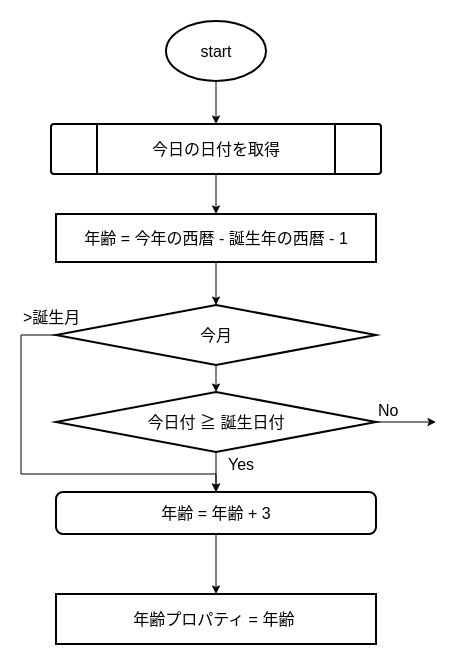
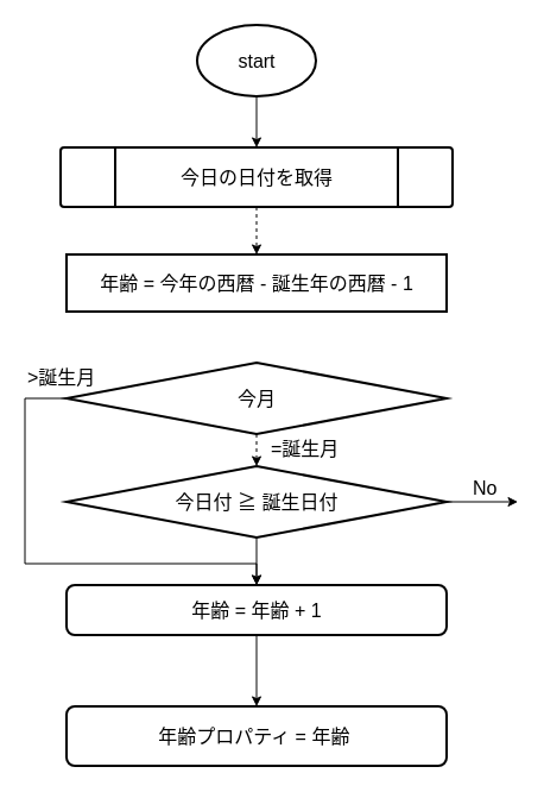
- <mxCell id="13" value="" style="edgeStyle=orthogonalEdgeStyle;rounded=0;orthogonalLoop=1;jettySize=auto;html=1;fontSize=16;fontColor=#000000;entryX=0.5;entryY=0;entryDx=0;entryDy=0;exitX=0.5;exitY=1;exitDx=0;exitDy=0;" edge="1" parent="1" source="20" target="3"><mxGeometry relative="1" as="geometry"><mxPoint x="215.786" y="141.5" as="sourcePoint" /><mxPoint x="225.5" y="314.5" as="targetPoint" /></mxGeometry></mxCell>
+ <mxCell id="13" value="" style="edgeStyle=orthogonalEdgeStyle;rounded=0;orthogonalLoop=1;jettySize=auto;html=1;fontSize=16;fontColor=#000000;entryX=0.5;entryY=0;entryDx=0;entryDy=0;exitX=0.5;exitY=1;exitDx=0;exitDy=0;dashed=1;" edge="1" parent="1" source="20" target="3"><mxGeometry relative="1" as="geometry"><mxPoint x="215.786" y="141.5" as="sourcePoint" /><mxPoint x="225.5" y="314.5" as="targetPoint" /></mxGeometry></mxCell>
- <mxCell id="2" value="" style="edgeStyle=orthogonalEdgeStyle;rounded=0;orthogonalLoop=1;jettySize=auto;html=1;fontSize=16;fontColor=#000000;entryX=0.5;entryY=0;entryDx=0;entryDy=0;entryPerimeter=0;" edge="1" parent="1" source="3" target="5"><mxGeometry relative="1" as="geometry"><mxPoint x="215.5" y="341.5" as="targetPoint" /></mxGeometry></mxCell>
- <mxCell id="8" value="" style="endArrow=classic;html=1;fontSize=16;fontColor=#000000;exitX=0.5;exitY=1;exitDx=0;exitDy=0;exitPerimeter=0;entryX=0.5;entryY=0;entryDx=0;entryDy=0;entryPerimeter=0;" edge="1" parent="1" source="5" target="7"><mxGeometry width="50" height="50" relative="1" as="geometry"><mxPoint x="-154.5" y="311.5" as="sourcePoint" /><mxPoint x="-104.5" y="261.5" as="targetPoint" /></mxGeometry></mxCell>
+ <mxCell id="8" value="" style="endArrow=classic;html=1;fontSize=16;fontColor=#000000;exitX=0.5;exitY=1;exitDx=0;exitDy=0;exitPerimeter=0;entryX=0.5;entryY=0;entryDx=0;entryDy=0;entryPerimeter=0;dashed=1;" edge="1" parent="1" source="5" target="7"><mxGeometry width="50" height="50" relative="1" as="geometry"><mxPoint x="-154.5" y="311.5" as="sourcePoint" /><mxPoint x="-104.5" y="261.5" as="targetPoint" /></mxGeometry></mxCell>
+ <mxCell id="11" value="=誕生月" style="text;html=1;resizable=0;points=[];autosize=1;align=left;verticalAlign=top;spacingTop=-4;fontSize=16;fontColor=#000000;" vertex="1" parent="1"><mxGeometry x="225.5" y="364.5" width="70" height="20" as="geometry" /></mxCell>
- <mxCell id="16" value="No" style="text;html=1;resizable=0;points=[];autosize=1;align=left;verticalAlign=top;spacingTop=-4;fontSize=16;fontColor=#000000;" vertex="1" parent="1"><mxGeometry x="375.5" y="398" width="40" height="20" as="geometry" /></mxCell>
+ <mxCell id="16" value="No" style="text;html=1;resizable=0;points=[];autosize=1;align=left;verticalAlign=top;spacingTop=-4;fontSize=16;fontColor=#000000;" vertex="1" parent="1"><mxGeometry x="395.5" y="398" width="40" height="20" as="geometry" /></mxCell>
- <mxCell id="12" value="Yes" style="text;html=1;resizable=0;points=[];autosize=1;align=left;verticalAlign=top;spacingTop=-4;fontSize=16;fontColor=#000000;" vertex="1" parent="1"><mxGeometry x="225.5" y="451.5" width="40" height="20" as="geometry" /></mxCell>
- <mxCell id="9" value="年齢 = 年齢 + 3" style="rounded=1;whiteSpace=wrap;html=1;absoluteArcSize=1;arcSize=14;strokeWidth=2;labelBackgroundColor=none;fontSize=16;fontColor=#000000;fillColor=none;" vertex="1" parent="1"><mxGeometry x="55.5" y="491.5" width="320" height="42" as="geometry" /></mxCell>
+ <mxCell id="9" value="年齢 = 年齢 + 1" style="rounded=1;whiteSpace=wrap;html=1;absoluteArcSize=1;arcSize=14;strokeWidth=2;labelBackgroundColor=none;fontSize=16;fontColor=#000000;fillColor=none;" vertex="1" parent="1"><mxGeometry x="55.5" y="491.5" width="320" height="42" as="geometry" /></mxCell>
- <mxCell id="14" value="年齢プロパティ = 年齢&amp;nbsp;" style="whiteSpace=wrap;html=1;absoluteArcSize=1;arcSize=14;strokeWidth=2;labelBackgroundColor=none;fontSize=16;fontColor=#000000;fillColor=none;rounded=0;" vertex="1" parent="1"><mxGeometry x="55.5" y="593.5" width="320" height="50" as="geometry" /></mxCell>
+ <mxCell id="14" value="年齢プロパティ = 年齢&amp;nbsp;" style="rounded=1;whiteSpace=wrap;html=1;absoluteArcSize=1;arcSize=14;strokeWidth=2;labelBackgroundColor=none;fontSize=16;fontColor=#000000;fillColor=none;" vertex="1" parent="1"><mxGeometry x="55.5" y="593.5" width="320" height="50" as="geometry" /></mxCell>
